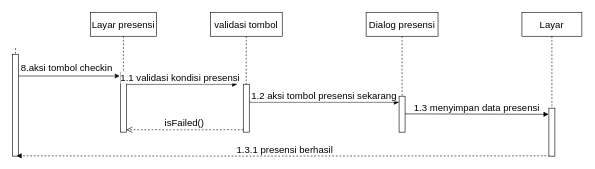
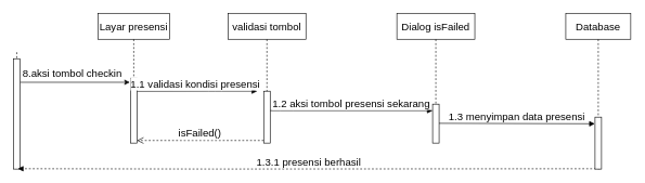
- <mxCell id="13" value="Dialog presensi" style="shape=umlLifeline;perimeter=lifelinePerimeter;container=1;collapsible=0;recursiveResize=0;rounded=0;shadow=0;strokeWidth=1;fontSize=16;" parent="1" vertex="1"><mxGeometry x="610" y="20" width="120" height="200" as="geometry" /></mxCell>
+ <mxCell id="13" value="Dialog isFailed" style="shape=umlLifeline;perimeter=lifelinePerimeter;container=1;collapsible=0;recursiveResize=0;rounded=0;shadow=0;strokeWidth=1;fontSize=16;" parent="1" vertex="1"><mxGeometry x="610" y="20" width="120" height="200" as="geometry" /></mxCell>
- <mxCell id="16" value="Layar" style="shape=umlLifeline;perimeter=lifelinePerimeter;container=1;collapsible=0;recursiveResize=0;rounded=0;shadow=0;strokeWidth=1;fontSize=16;" vertex="1" parent="1"><mxGeometry x="870" y="20" width="100" height="240" as="geometry" /></mxCell>
+ <mxCell id="16" value="Database" style="shape=umlLifeline;perimeter=lifelinePerimeter;container=1;collapsible=0;recursiveResize=0;rounded=0;shadow=0;strokeWidth=1;fontSize=16;" vertex="1" parent="1"><mxGeometry x="870" y="20" width="100" height="240" as="geometry" /></mxCell>
